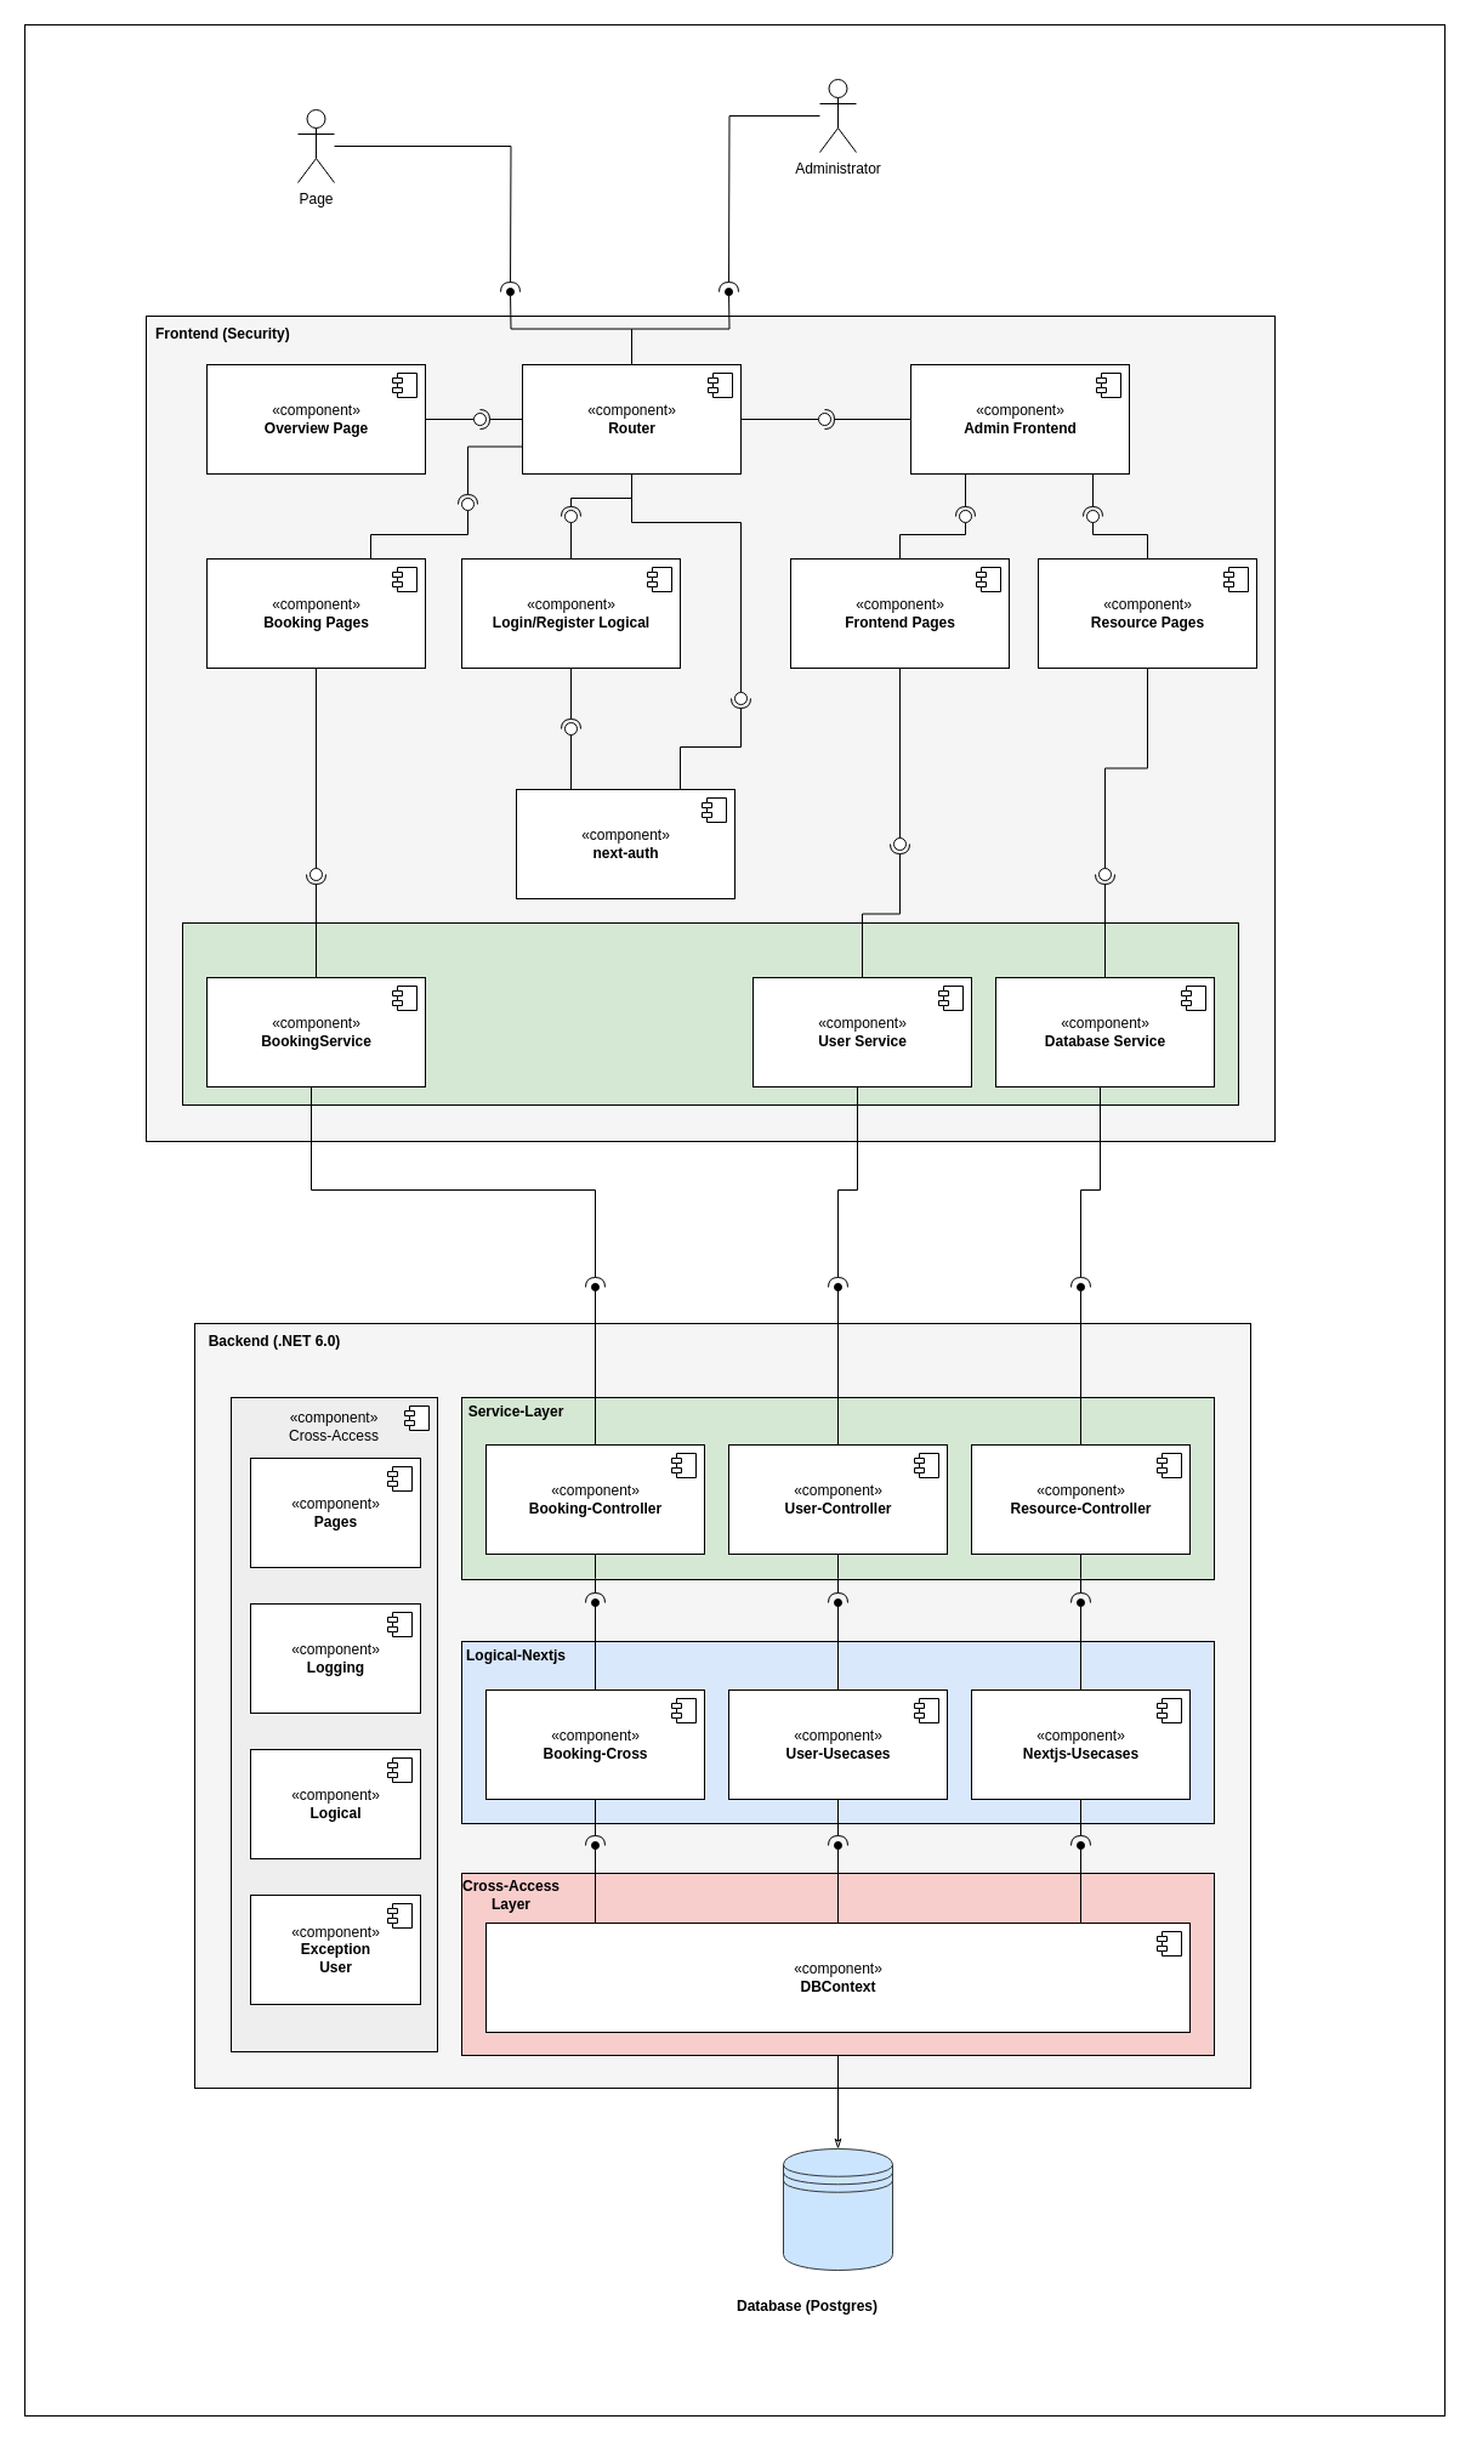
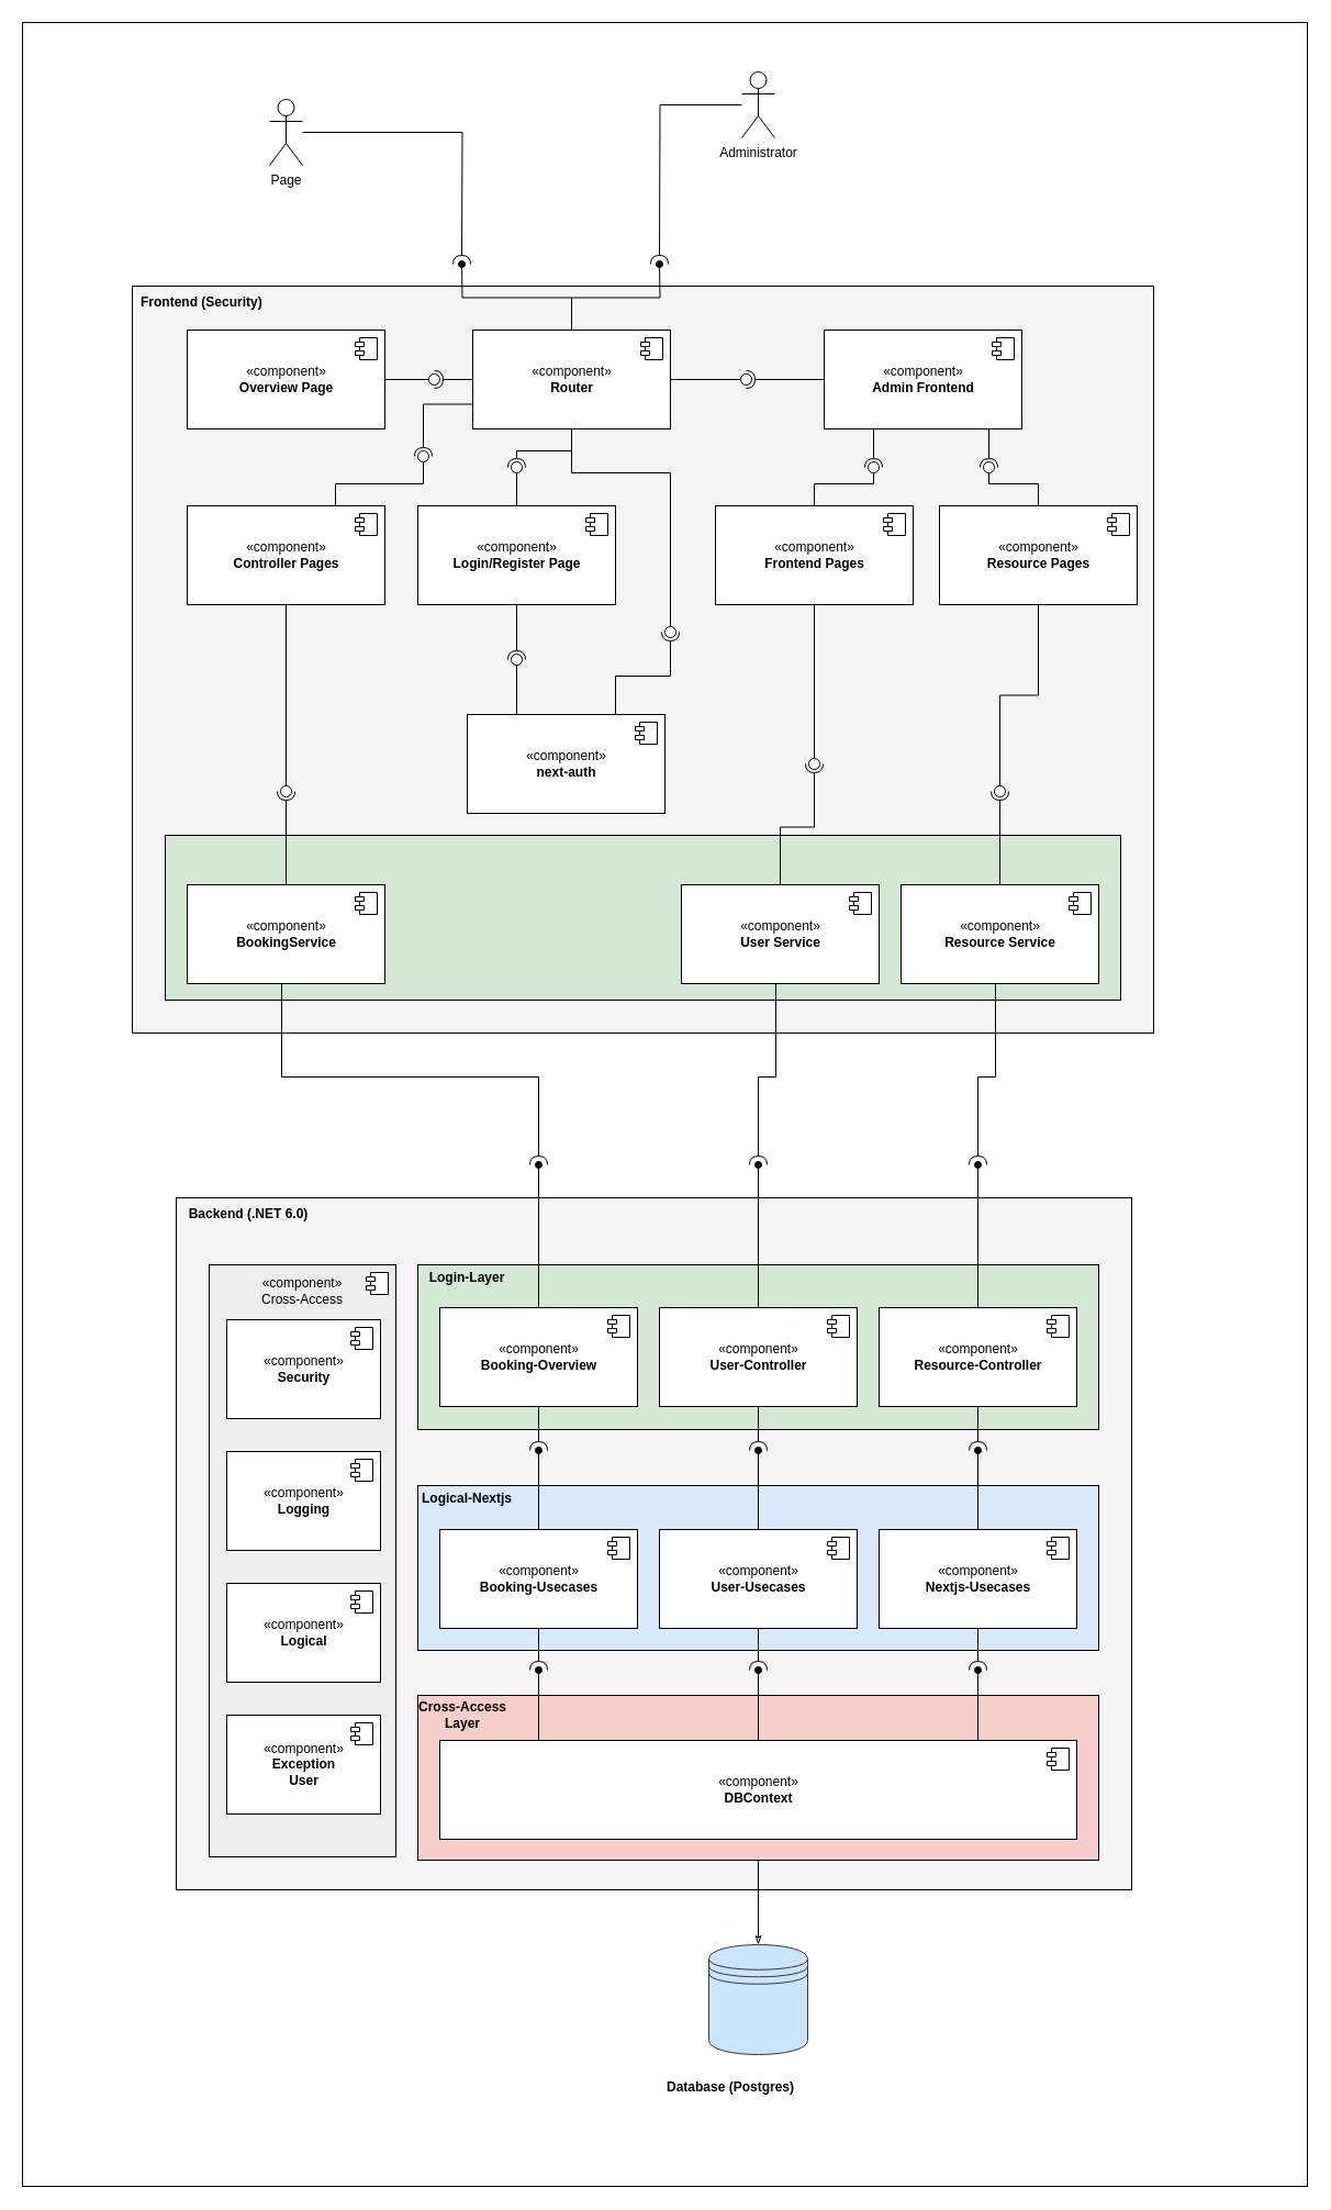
- <mxCell id="90" value="«component»&lt;br&gt;&lt;b&gt;Booking Pages&lt;br&gt;&lt;/b&gt;" style="html=1;dropTarget=0;" parent="1" vertex="1"><mxGeometry x="170" y="460" width="180" height="90" as="geometry" /></mxCell>
+ <mxCell id="90" value="«component»&lt;br&gt;&lt;b&gt;Controller Pages&lt;br&gt;&lt;/b&gt;" style="html=1;dropTarget=0;" parent="1" vertex="1"><mxGeometry x="170" y="460" width="180" height="90" as="geometry" /></mxCell>
- <mxCell id="96" value="«component»&lt;br&gt;&lt;b&gt;Login/Register Logical&lt;br&gt;&lt;/b&gt;" style="html=1;dropTarget=0;" parent="1" vertex="1"><mxGeometry x="380" y="460" width="180" height="90" as="geometry" /></mxCell>
+ <mxCell id="96" value="«component»&lt;br&gt;&lt;b&gt;Login/Register Page&lt;br&gt;&lt;/b&gt;" style="html=1;dropTarget=0;" parent="1" vertex="1"><mxGeometry x="380" y="460" width="180" height="90" as="geometry" /></mxCell>
- <mxCell id="66" value="«component»&lt;br&gt;&lt;b&gt;Database Service&lt;/b&gt;" style="html=1;dropTarget=0;" parent="1" vertex="1"><mxGeometry x="820" y="805" width="180" height="90" as="geometry" /></mxCell>
+ <mxCell id="66" value="«component»&lt;br&gt;&lt;b&gt;Resource Service&lt;/b&gt;" style="html=1;dropTarget=0;" parent="1" vertex="1"><mxGeometry x="820" y="805" width="180" height="90" as="geometry" /></mxCell>
- <mxCell id="38" value="&lt;b&gt;Service-Layer&lt;/b&gt;" style="text;html=1;strokeColor=none;fillColor=none;align=center;verticalAlign=middle;whiteSpace=wrap;rounded=0;" parent="1" vertex="1"><mxGeometry x="345" y="1148" width="160" height="30" as="geometry" /></mxCell>
+ <mxCell id="38" value="&lt;b&gt;Login-Layer&lt;/b&gt;" style="text;html=1;strokeColor=none;fillColor=none;align=center;verticalAlign=middle;whiteSpace=wrap;rounded=0;" parent="1" vertex="1"><mxGeometry x="345" y="1148" width="160" height="30" as="geometry" /></mxCell>
- <mxCell id="10" value="«component»&lt;br&gt;&lt;b&gt;Booking-Controller&lt;/b&gt;" style="html=1;dropTarget=0;" parent="1" vertex="1"><mxGeometry x="400" y="1190" width="180" height="90" as="geometry" /></mxCell>
+ <mxCell id="10" value="«component»&lt;br&gt;&lt;b&gt;Booking-Overview&lt;/b&gt;" style="html=1;dropTarget=0;" parent="1" vertex="1"><mxGeometry x="400" y="1190" width="180" height="90" as="geometry" /></mxCell>
- <mxCell id="44" value="«component»&lt;br&gt;&lt;b&gt;Pages&lt;/b&gt;" style="html=1;dropTarget=0;" parent="1" vertex="1"><mxGeometry x="206" y="1201" width="140" height="90" as="geometry" /></mxCell>
+ <mxCell id="44" value="«component»&lt;br&gt;&lt;b&gt;Security&lt;/b&gt;" style="html=1;dropTarget=0;" parent="1" vertex="1"><mxGeometry x="206" y="1201" width="140" height="90" as="geometry" /></mxCell>
- <mxCell id="22" value="«component»&lt;br&gt;&lt;b&gt;Booking-Cross&lt;/b&gt;" style="html=1;dropTarget=0;" parent="1" vertex="1"><mxGeometry x="400" y="1392" width="180" height="90" as="geometry" /></mxCell>
+ <mxCell id="22" value="«component»&lt;br&gt;&lt;b&gt;Booking-Usecases&lt;/b&gt;" style="html=1;dropTarget=0;" parent="1" vertex="1"><mxGeometry x="400" y="1392" width="180" height="90" as="geometry" /></mxCell>
